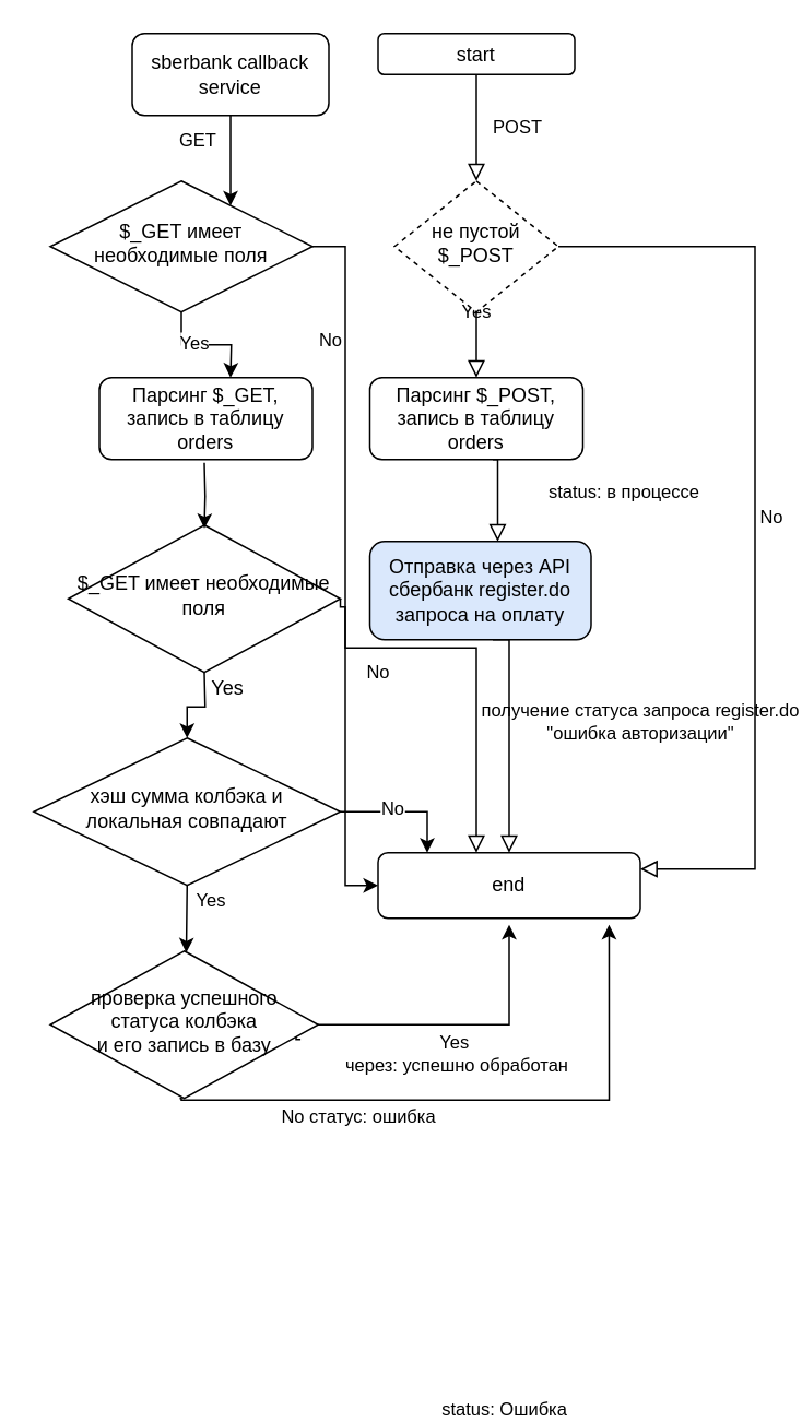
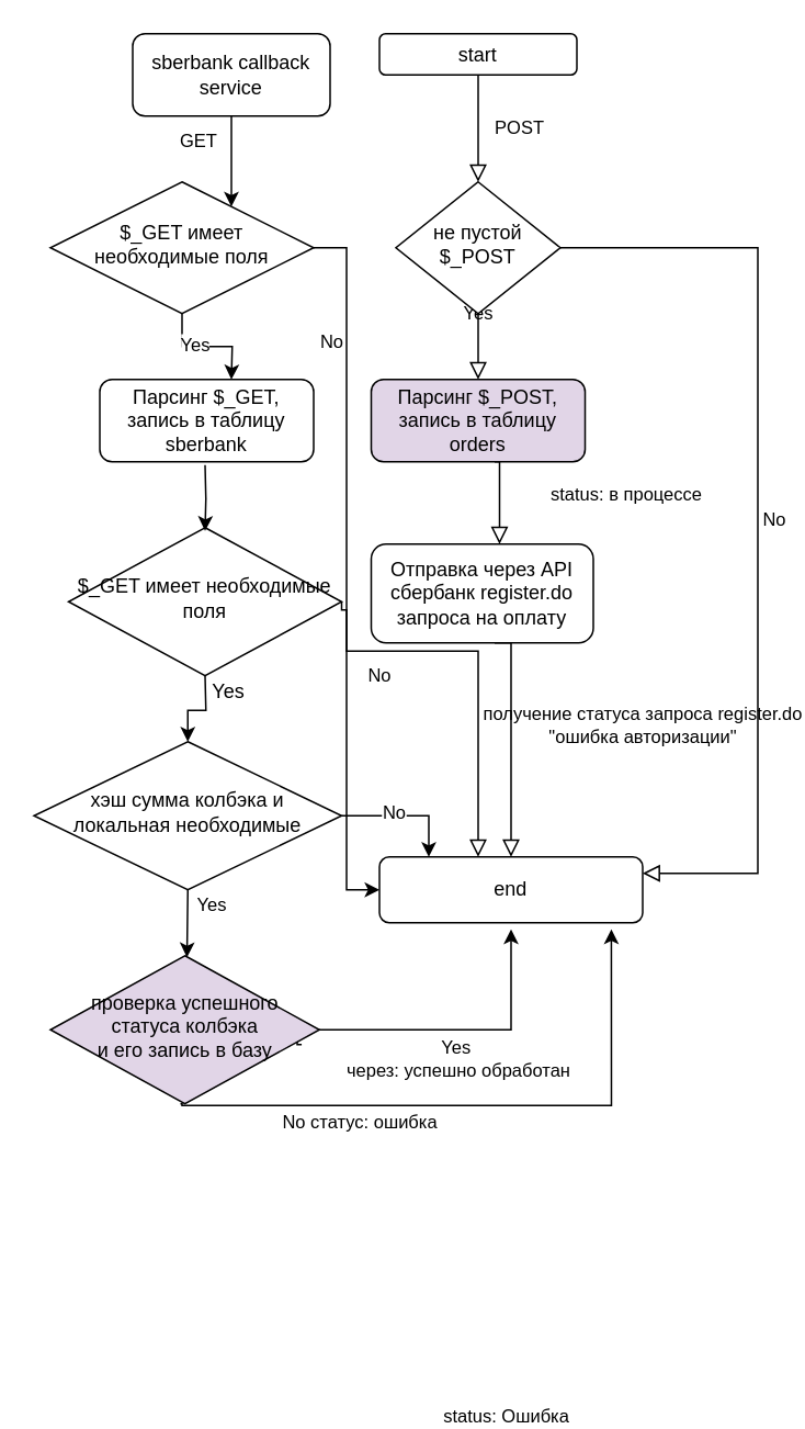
- <mxCell id="7" value="не пустой $_POST" style="rhombus;whiteSpace=wrap;html=1;shadow=0;fontFamily=Helvetica;fontSize=12;align=center;strokeWidth=1;spacing=6;spacingTop=-4;dashed=1;" parent="1" vertex="1"><mxGeometry x="240" y="110" width="100" height="80" as="geometry" /></mxCell>
+ <mxCell id="7" value="не пустой $_POST" style="rhombus;whiteSpace=wrap;html=1;shadow=0;fontFamily=Helvetica;fontSize=12;align=center;strokeWidth=1;spacing=6;spacingTop=-4;" parent="1" vertex="1"><mxGeometry x="240" y="110" width="100" height="80" as="geometry" /></mxCell>
- <mxCell id="16" value="Парcинг $_GET, запись в таблицу orders" style="rounded=1;whiteSpace=wrap;html=1;fontSize=12;glass=0;strokeWidth=1;shadow=0;" vertex="1" parent="1"><mxGeometry x="60" y="230" width="130" height="50" as="geometry" /></mxCell>
+ <mxCell id="16" value="Парcинг $_GET, запись в таблицу sberbank" style="rounded=1;whiteSpace=wrap;html=1;fontSize=12;glass=0;strokeWidth=1;shadow=0;" vertex="1" parent="1"><mxGeometry x="60" y="230" width="130" height="50" as="geometry" /></mxCell>
- <mxCell id="11" value="Парcинг $_POST, запись в таблицу orders" style="rounded=1;whiteSpace=wrap;html=1;fontSize=12;glass=0;strokeWidth=1;shadow=0;" vertex="1" parent="1"><mxGeometry x="225" y="230" width="130" height="50" as="geometry" /></mxCell>
+ <mxCell id="11" value="Парcинг $_POST, запись в таблицу orders" style="rounded=1;whiteSpace=wrap;html=1;fontSize=12;glass=0;strokeWidth=1;shadow=0;fillColor=#e1d5e7;" vertex="1" parent="1"><mxGeometry x="225" y="230" width="130" height="50" as="geometry" /></mxCell>
- <mxCell id="19" value="Отправка через API сбербанк register.do запроса на оплату" style="rounded=1;whiteSpace=wrap;html=1;fontSize=12;glass=0;strokeWidth=1;shadow=0;fillColor=#dae8fc;" vertex="1" parent="1"><mxGeometry x="225" y="330" width="135" height="60" as="geometry" /></mxCell>
+ <mxCell id="19" value="Отправка через API сбербанк register.do запроса на оплату" style="rounded=1;whiteSpace=wrap;html=1;fontSize=12;glass=0;strokeWidth=1;shadow=0;" vertex="1" parent="1"><mxGeometry x="225" y="330" width="135" height="60" as="geometry" /></mxCell>
- <mxCell id="25" value="хэш сумма колбэка и локальная совпадают" style="rhombus;whiteSpace=wrap;html=1;shadow=0;fontFamily=Helvetica;fontSize=12;align=center;strokeWidth=1;spacing=6;spacingTop=-4;" vertex="1" parent="1"><mxGeometry x="20" y="450" width="187" height="90" as="geometry" /></mxCell>
+ <mxCell id="25" value="хэш сумма колбэка и локальная необходимые" style="rhombus;whiteSpace=wrap;html=1;shadow=0;fontFamily=Helvetica;fontSize=12;align=center;strokeWidth=1;spacing=6;spacingTop=-4;" vertex="1" parent="1"><mxGeometry x="20" y="450" width="187" height="90" as="geometry" /></mxCell>
- <mxCell id="31" value="проверка успешного статуса колбэка&lt;br&gt;и его запись в базу" style="rhombus;whiteSpace=wrap;html=1;shadow=0;fontFamily=Helvetica;fontSize=12;align=center;strokeWidth=1;spacing=6;spacingTop=-4;" vertex="1" parent="1"><mxGeometry x="30" y="580" width="163.5" height="90" as="geometry" /></mxCell>
+ <mxCell id="31" value="проверка успешного статуса колбэка&lt;br&gt;и его запись в базу" style="rhombus;whiteSpace=wrap;html=1;shadow=0;fontFamily=Helvetica;fontSize=12;align=center;strokeWidth=1;spacing=6;spacingTop=-4;fillColor=#e1d5e7;" vertex="1" parent="1"><mxGeometry x="30" y="580" width="163.5" height="90" as="geometry" /></mxCell>
